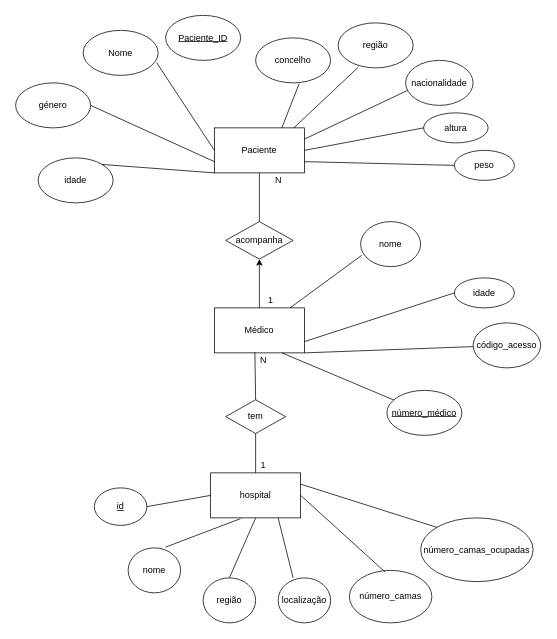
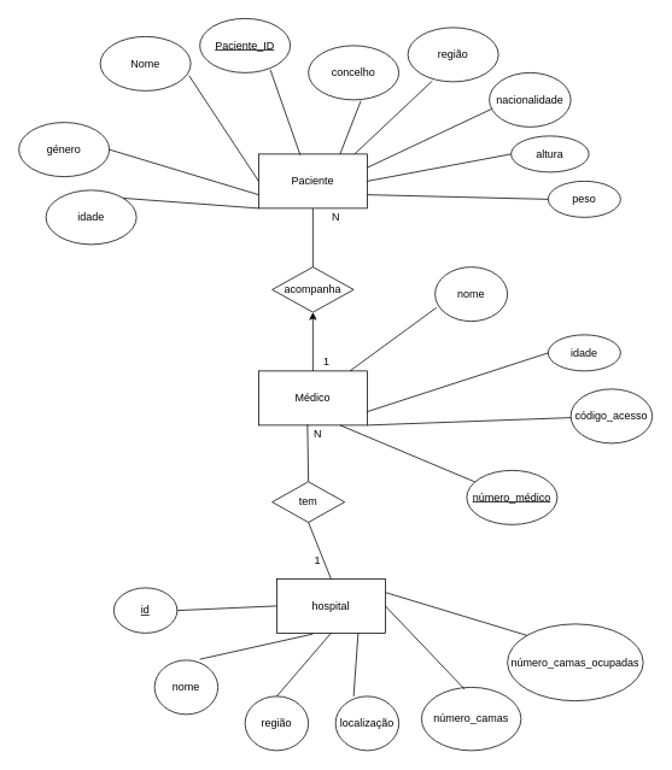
+ <mxCell id="4" value="" style="endArrow=none;html=1;entryX=0.78;entryY=0.95;entryDx=0;entryDy=0;exitX=0.383;exitY=0.017;exitDx=0;exitDy=0;entryPerimeter=0;exitPerimeter=0;" parent="1" source="2" target="3" edge="1"><mxGeometry width="50" height="50" relative="1" as="geometry"><mxPoint x="590" y="430" as="sourcePoint" /><mxPoint x="640" y="380" as="targetPoint" /><Array as="points" /></mxGeometry></mxCell>
- <mxCell id="7" value="género" style="ellipse;whiteSpace=wrap;html=1;" parent="1" vertex="1"><mxGeometry x="20" y="110" width="100" height="60" as="geometry" /></mxCell>
+ <mxCell id="7" value="género" style="ellipse;whiteSpace=wrap;html=1;" parent="1" vertex="1"><mxGeometry x="20" y="135" width="100" height="60" as="geometry" /></mxCell>
- <mxCell id="34" value="hospital" style="rounded=0;whiteSpace=wrap;html=1;" parent="1" vertex="1"><mxGeometry x="280" y="630" width="120" height="60" as="geometry" /></mxCell>
+ <mxCell id="34" value="hospital" style="rounded=0;whiteSpace=wrap;html=1;" parent="1" vertex="1"><mxGeometry x="305" y="640" width="120" height="60" as="geometry" /></mxCell>
